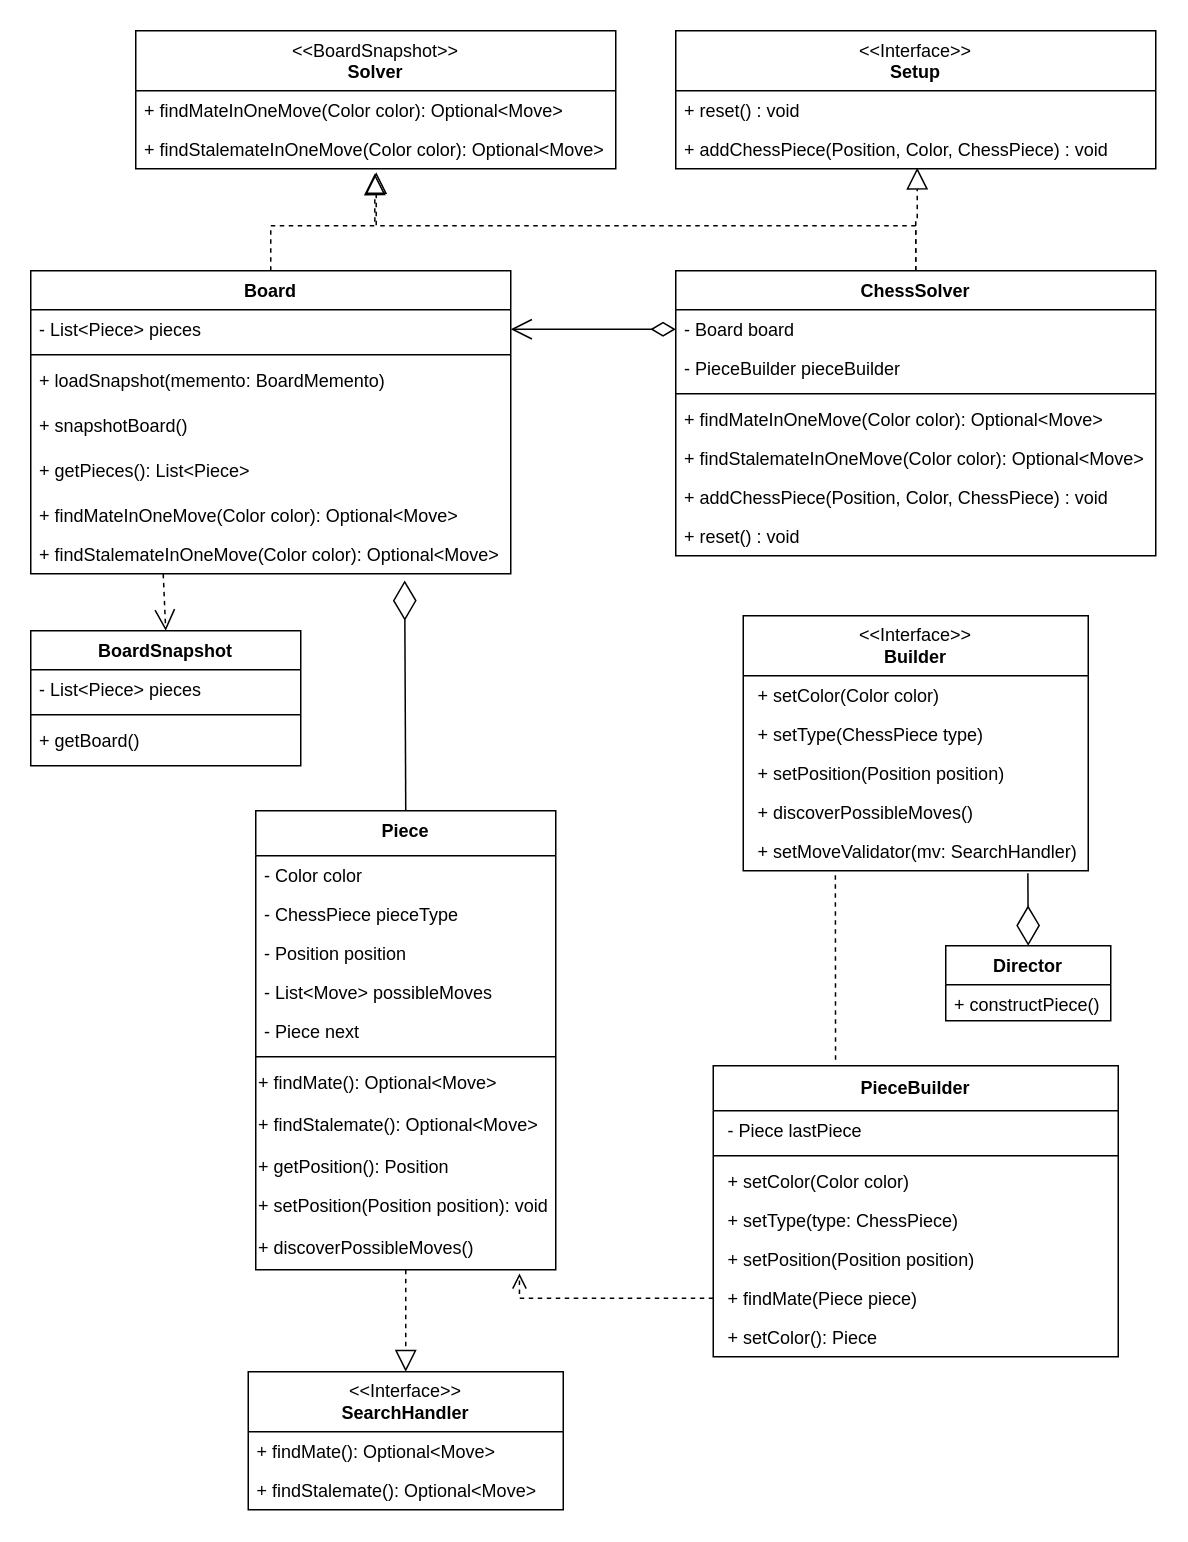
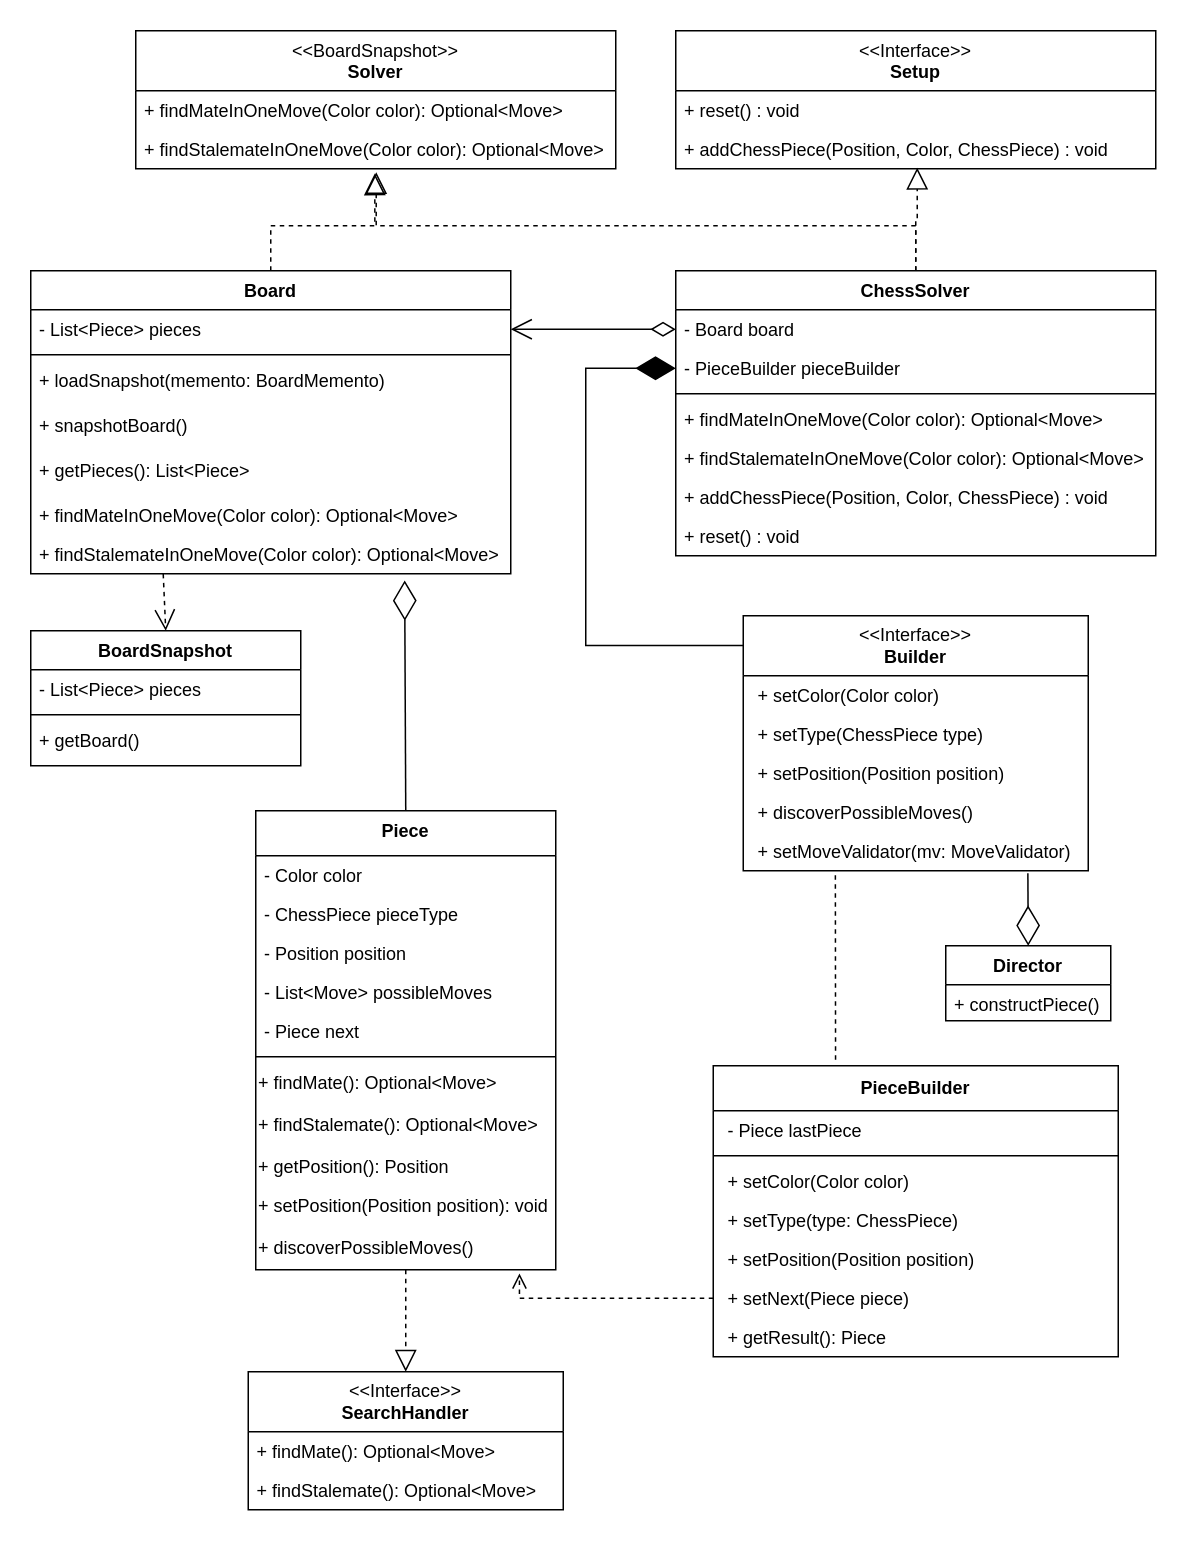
+ <mxCell id="61" value="" style="endArrow=diamondThin;endFill=1;endSize=24;html=1;rounded=0;entryX=0;entryY=0.5;entryDx=0;entryDy=0;edgeStyle=orthogonalEdgeStyle;exitX=0.002;exitY=0.117;exitDx=0;exitDy=0;exitPerimeter=0;" parent="1" source="5" target="46" edge="1"><mxGeometry width="160" relative="1" as="geometry"><mxPoint x="460" y="450" as="sourcePoint" /><mxPoint x="201" y="354" as="targetPoint" /><Array as="points"><mxPoint x="390" y="430" /><mxPoint x="390" y="245" /></Array></mxGeometry></mxCell>
- <mxCell id="10" value="&lt;p style=&quot;border-color: var(--border-color); margin: 0px 0px 0px 4px;&quot;&gt;+ setMoveValidator(mv: SearchHandler)&lt;br&gt;&lt;/p&gt;" style="text;strokeColor=none;fillColor=none;align=left;verticalAlign=top;spacingLeft=4;spacingRight=4;overflow=hidden;rotatable=0;points=[[0,0.5],[1,0.5]];portConstraint=eastwest;whiteSpace=wrap;html=1;" parent="5" vertex="1"><mxGeometry y="144" width="230" height="26" as="geometry" /></mxCell>
+ <mxCell id="10" value="&lt;p style=&quot;border-color: var(--border-color); margin: 0px 0px 0px 4px;&quot;&gt;+ setMoveValidator(mv: MoveValidator)&lt;br&gt;&lt;/p&gt;" style="text;strokeColor=none;fillColor=none;align=left;verticalAlign=top;spacingLeft=4;spacingRight=4;overflow=hidden;rotatable=0;points=[[0,0.5],[1,0.5]];portConstraint=eastwest;whiteSpace=wrap;html=1;" parent="5" vertex="1"><mxGeometry y="144" width="230" height="26" as="geometry" /></mxCell>
- <mxCell id="17" value="&lt;p style=&quot;border-color: var(--border-color); margin: 0px 0px 0px 4px;&quot;&gt;+ findMate(Piece piece)&lt;br&gt;&lt;/p&gt;" style="text;strokeColor=none;fillColor=none;align=left;verticalAlign=top;spacingLeft=4;spacingRight=4;overflow=hidden;rotatable=0;points=[[0,0.5],[1,0.5]];portConstraint=eastwest;whiteSpace=wrap;html=1;" parent="11" vertex="1"><mxGeometry y="142" width="270" height="26" as="geometry" /></mxCell>
+ <mxCell id="17" value="&lt;p style=&quot;border-color: var(--border-color); margin: 0px 0px 0px 4px;&quot;&gt;+ setNext(Piece piece)&lt;br&gt;&lt;/p&gt;" style="text;strokeColor=none;fillColor=none;align=left;verticalAlign=top;spacingLeft=4;spacingRight=4;overflow=hidden;rotatable=0;points=[[0,0.5],[1,0.5]];portConstraint=eastwest;whiteSpace=wrap;html=1;" parent="11" vertex="1"><mxGeometry y="142" width="270" height="26" as="geometry" /></mxCell>
- <mxCell id="18" value="&lt;p style=&quot;border-color: var(--border-color); margin: 0px 0px 0px 4px;&quot;&gt;+ setColor(): Piece&lt;br&gt;&lt;/p&gt;" style="text;strokeColor=none;fillColor=none;align=left;verticalAlign=top;spacingLeft=4;spacingRight=4;overflow=hidden;rotatable=0;points=[[0,0.5],[1,0.5]];portConstraint=eastwest;whiteSpace=wrap;html=1;" vertex="1" parent="11"><mxGeometry y="168" width="270" height="26" as="geometry" /></mxCell>
+ <mxCell id="18" value="&lt;p style=&quot;border-color: var(--border-color); margin: 0px 0px 0px 4px;&quot;&gt;+ getResult(): Piece&lt;br&gt;&lt;/p&gt;" style="text;strokeColor=none;fillColor=none;align=left;verticalAlign=top;spacingLeft=4;spacingRight=4;overflow=hidden;rotatable=0;points=[[0,0.5],[1,0.5]];portConstraint=eastwest;whiteSpace=wrap;html=1;" vertex="1" parent="11"><mxGeometry y="168" width="270" height="26" as="geometry" /></mxCell>
